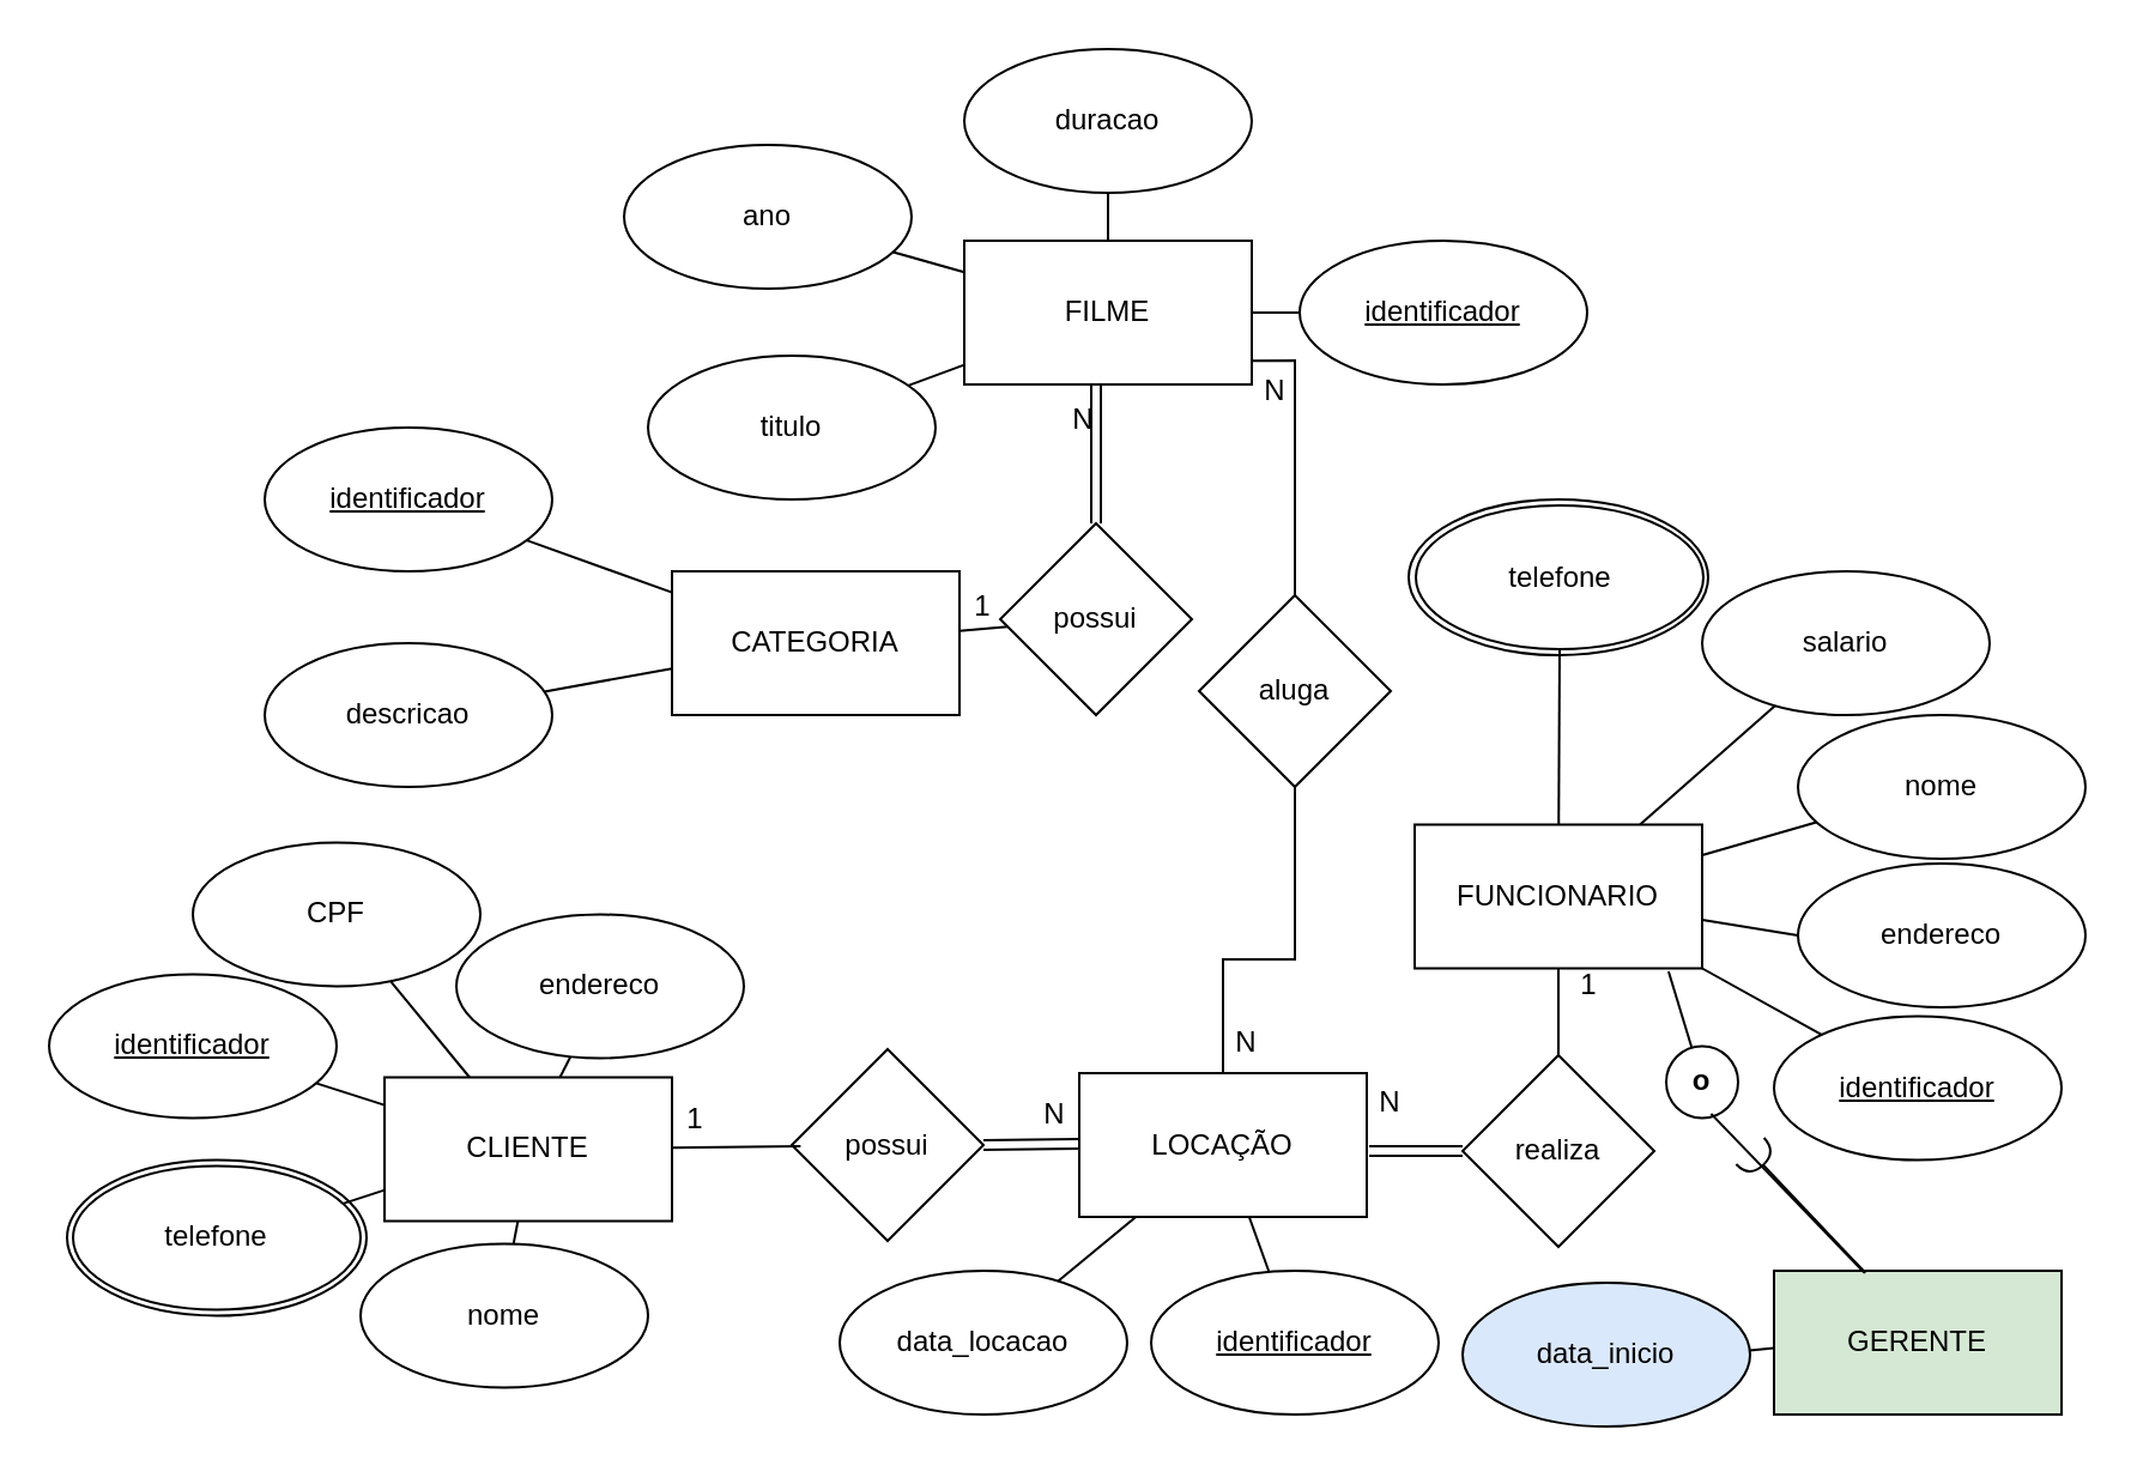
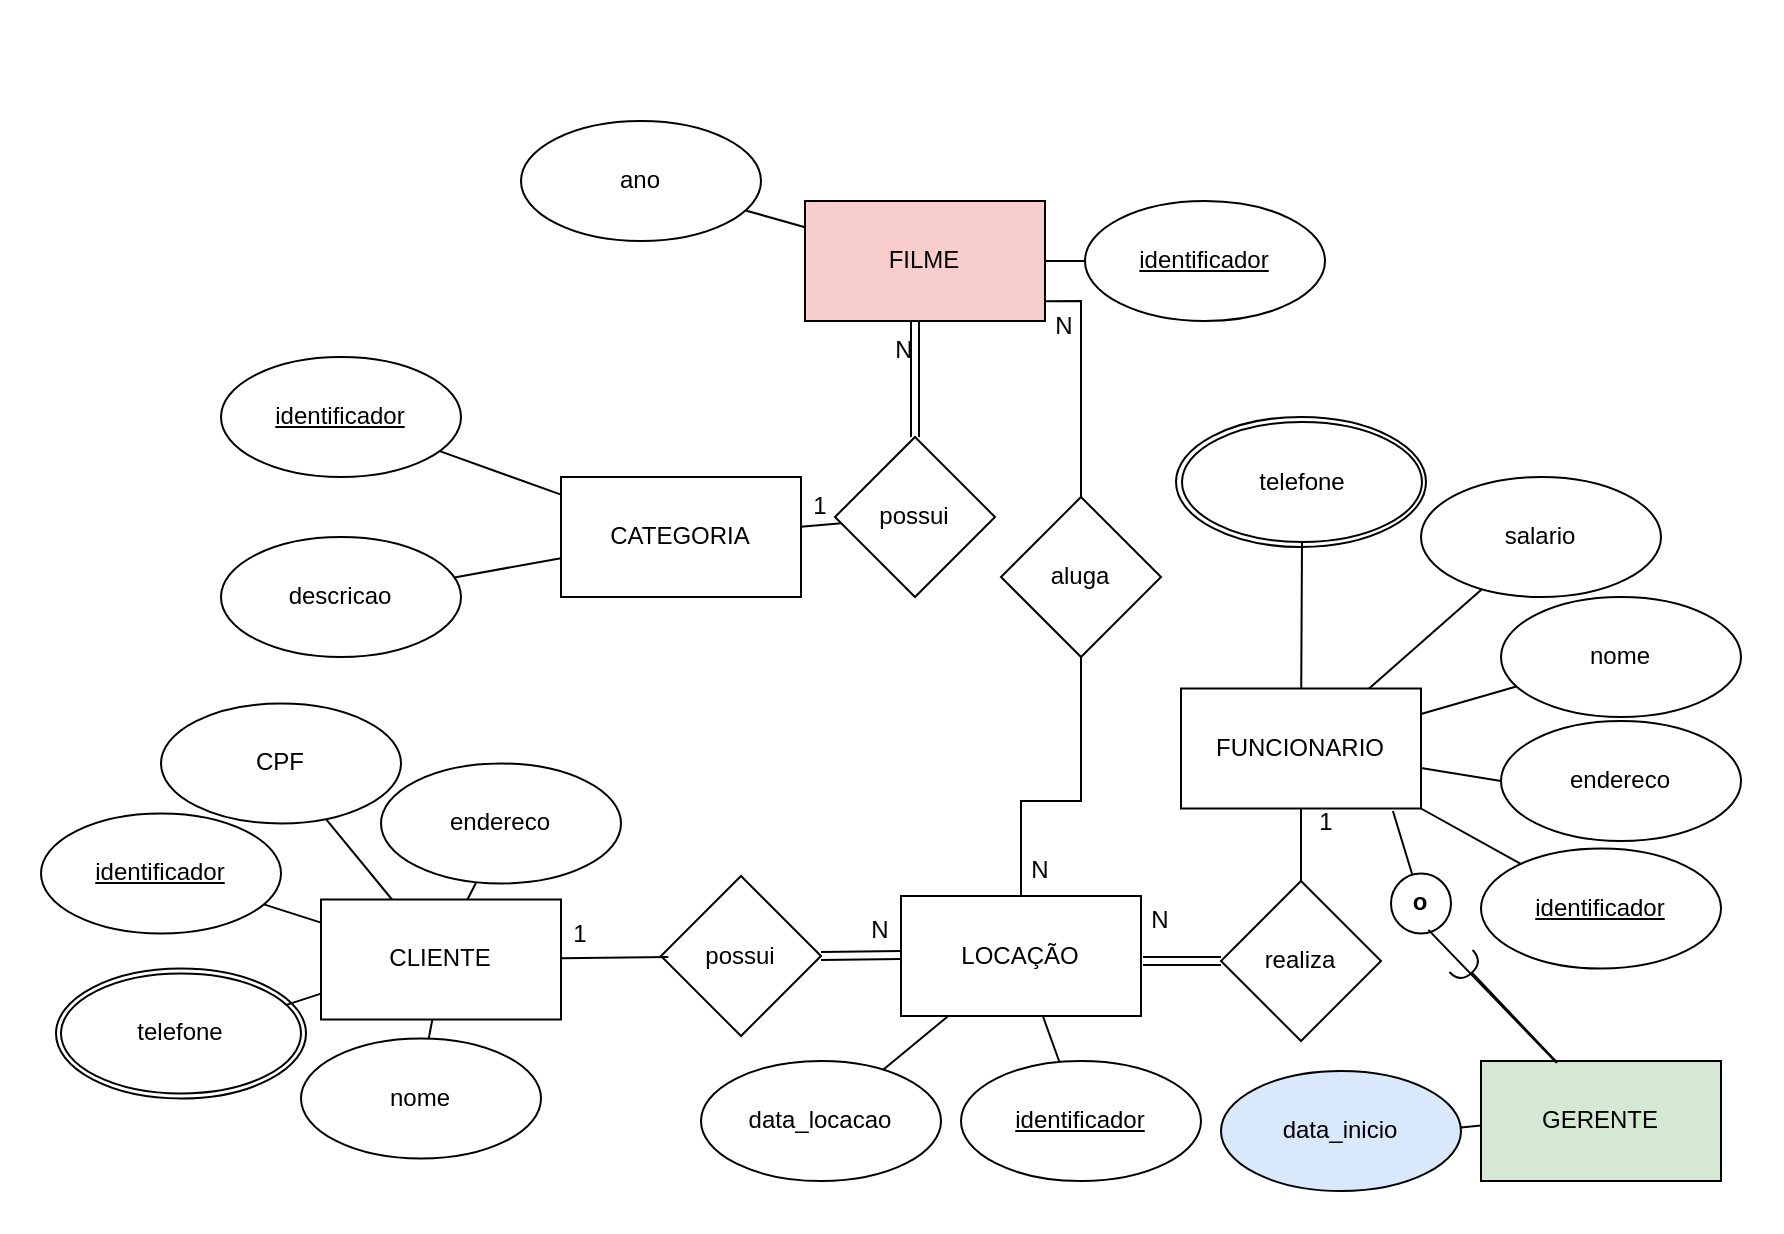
- <mxCell id="31" value="duracao" style="ellipse;whiteSpace=wrap;html=1;" parent="1" vertex="1"><mxGeometry x="402" width="120" height="60" as="geometry" y="20" /></mxCell>
- <mxCell id="34" value="" style="endArrow=none;html=1;rounded=0;" parent="1" source="5" target="31" edge="1"><mxGeometry width="50" height="50" relative="1" as="geometry"><mxPoint x="292" y="80" as="sourcePoint" /><mxPoint x="342" y="30" as="targetPoint" /></mxGeometry></mxCell>
- <mxCell id="5" value="FILME" style="rounded=0;whiteSpace=wrap;html=1;" parent="1" vertex="1"><mxGeometry x="402" y="100" width="120" height="60" as="geometry" /></mxCell>
+ <mxCell id="5" value="FILME" style="rounded=0;whiteSpace=wrap;html=1;fillColor=#f8cecc;" parent="1" vertex="1"><mxGeometry x="402" y="100" width="120" height="60" as="geometry" /></mxCell>
- <mxCell id="33" value="" style="endArrow=none;html=1;rounded=0;" parent="1" source="29" target="5" edge="1"><mxGeometry width="50" height="50" relative="1" as="geometry"><mxPoint x="292" y="80" as="sourcePoint" /><mxPoint x="342" y="30" as="targetPoint" /></mxGeometry></mxCell>
- <mxCell id="29" value="titulo" style="ellipse;whiteSpace=wrap;html=1;" parent="1" vertex="1"><mxGeometry x="270" y="148" width="120" height="60" as="geometry" /></mxCell>
